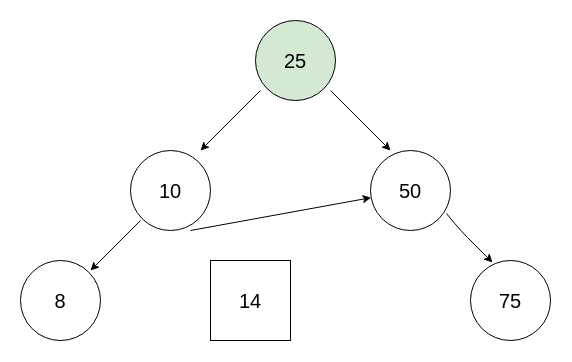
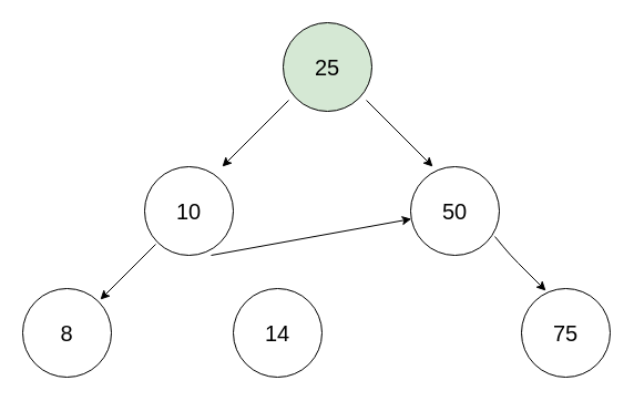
- <mxCell id="9" value="&lt;font style=&quot;font-size: 20px&quot;&gt;14&lt;/font&gt;" style="whiteSpace=wrap;html=1;aspect=fixed;rounded=0;" vertex="1" parent="1"><mxGeometry x="210" y="260" width="80" height="80" as="geometry" /></mxCell>
+ <mxCell id="9" value="&lt;font style=&quot;font-size: 20px&quot;&gt;14&lt;/font&gt;" style="ellipse;whiteSpace=wrap;html=1;aspect=fixed;" vertex="1" parent="1"><mxGeometry x="210" y="260" width="80" height="80" as="geometry" /></mxCell>
